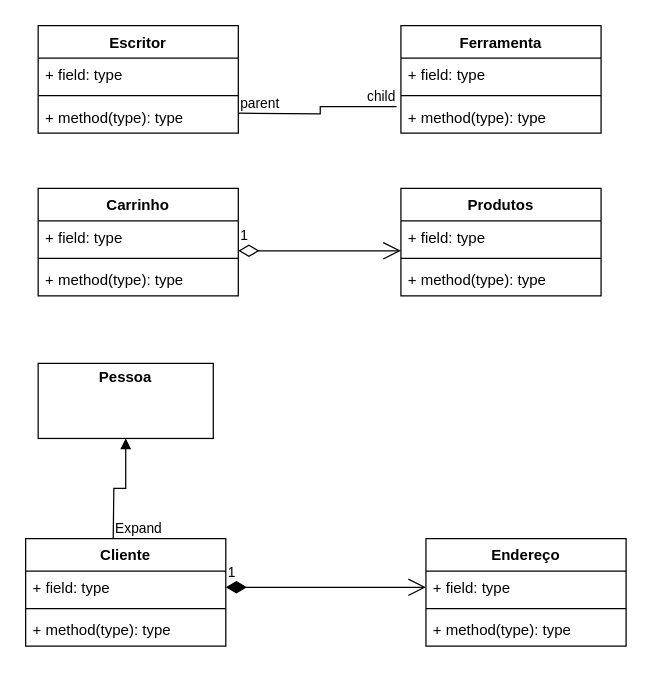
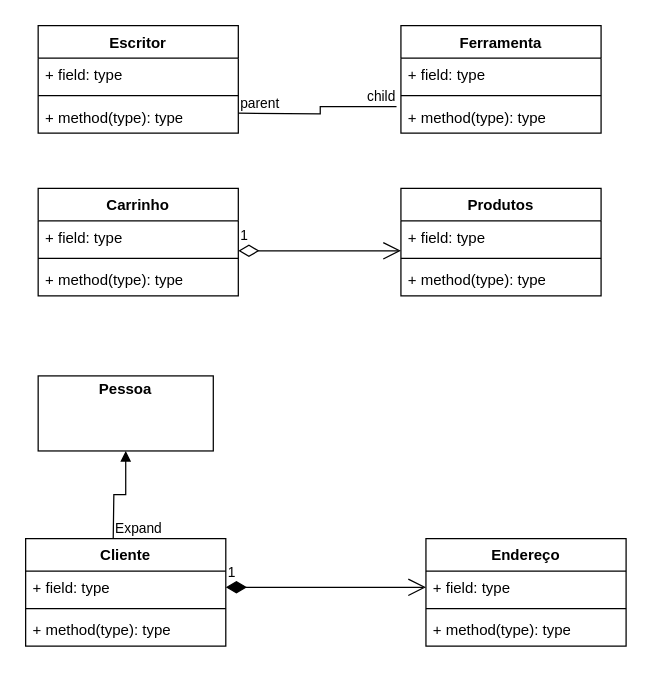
- <mxCell id="33" value="&lt;p style=&quot;margin:0px;margin-top:4px;text-align:center;&quot;&gt;&lt;b&gt;Pessoa&lt;/b&gt;&lt;/p&gt;" style="verticalAlign=top;align=left;overflow=fill;html=1;whiteSpace=wrap;" vertex="1" parent="1"><mxGeometry x="30" y="290" width="140" height="60" as="geometry" /></mxCell>
+ <mxCell id="33" value="&lt;p style=&quot;margin:0px;margin-top:4px;text-align:center;&quot;&gt;&lt;b&gt;Pessoa&lt;/b&gt;&lt;/p&gt;" style="verticalAlign=top;align=left;overflow=fill;html=1;whiteSpace=wrap;" vertex="1" parent="1"><mxGeometry x="30" y="300" width="140" height="60" as="geometry" /></mxCell>
